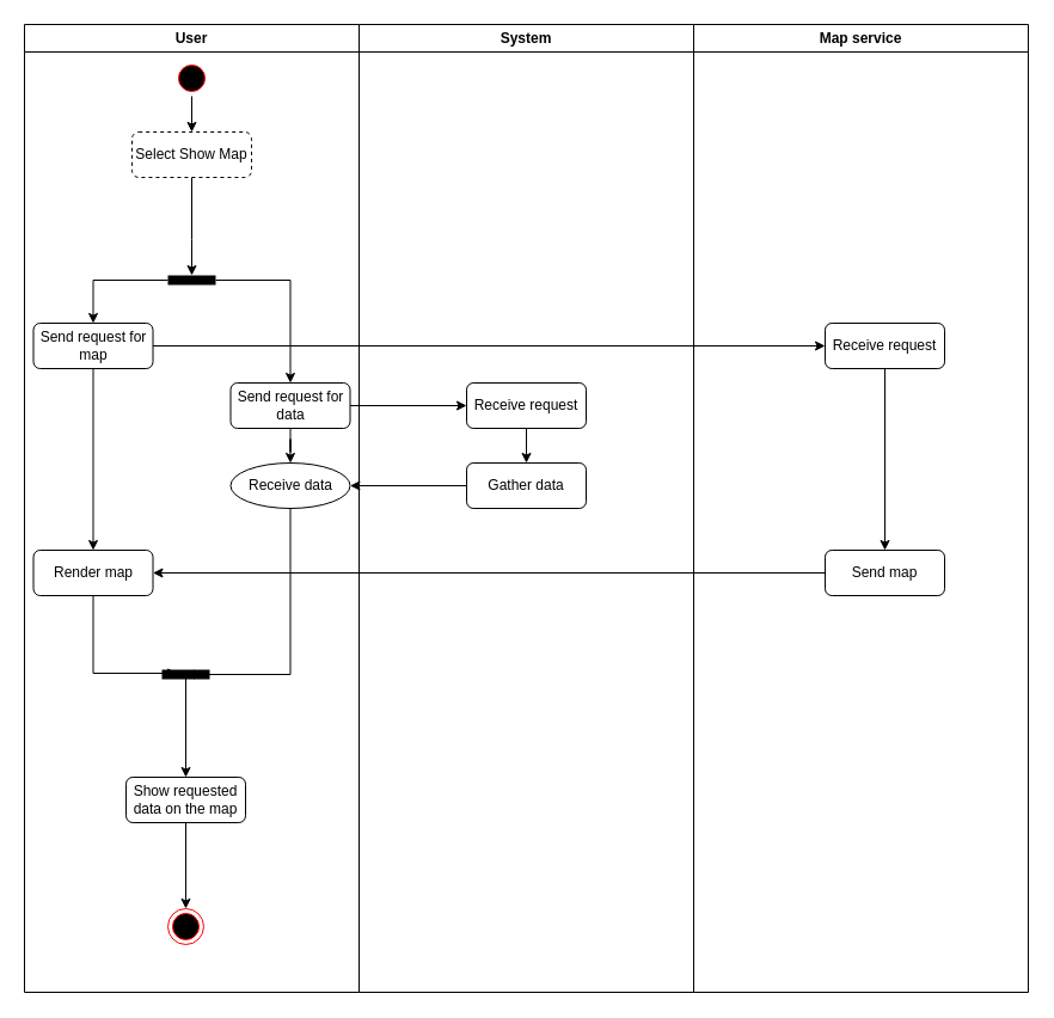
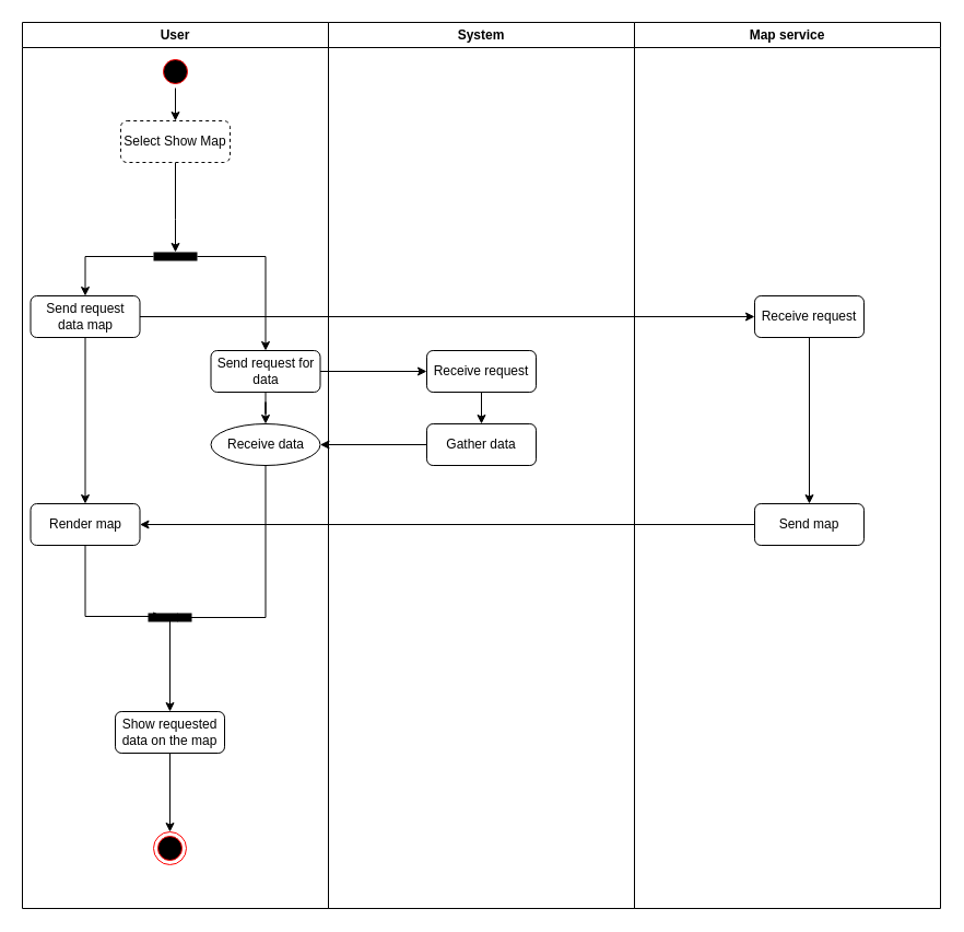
- <mxCell id="16" value="Send request for map" style="rounded=1;whiteSpace=wrap;html=1;" vertex="1" parent="2"><mxGeometry x="7.5" y="250" width="100" height="38" as="geometry" /></mxCell>
+ <mxCell id="16" value="Send request data map" style="rounded=1;whiteSpace=wrap;html=1;" vertex="1" parent="2"><mxGeometry x="7.5" y="250" width="100" height="38" as="geometry" /></mxCell>
